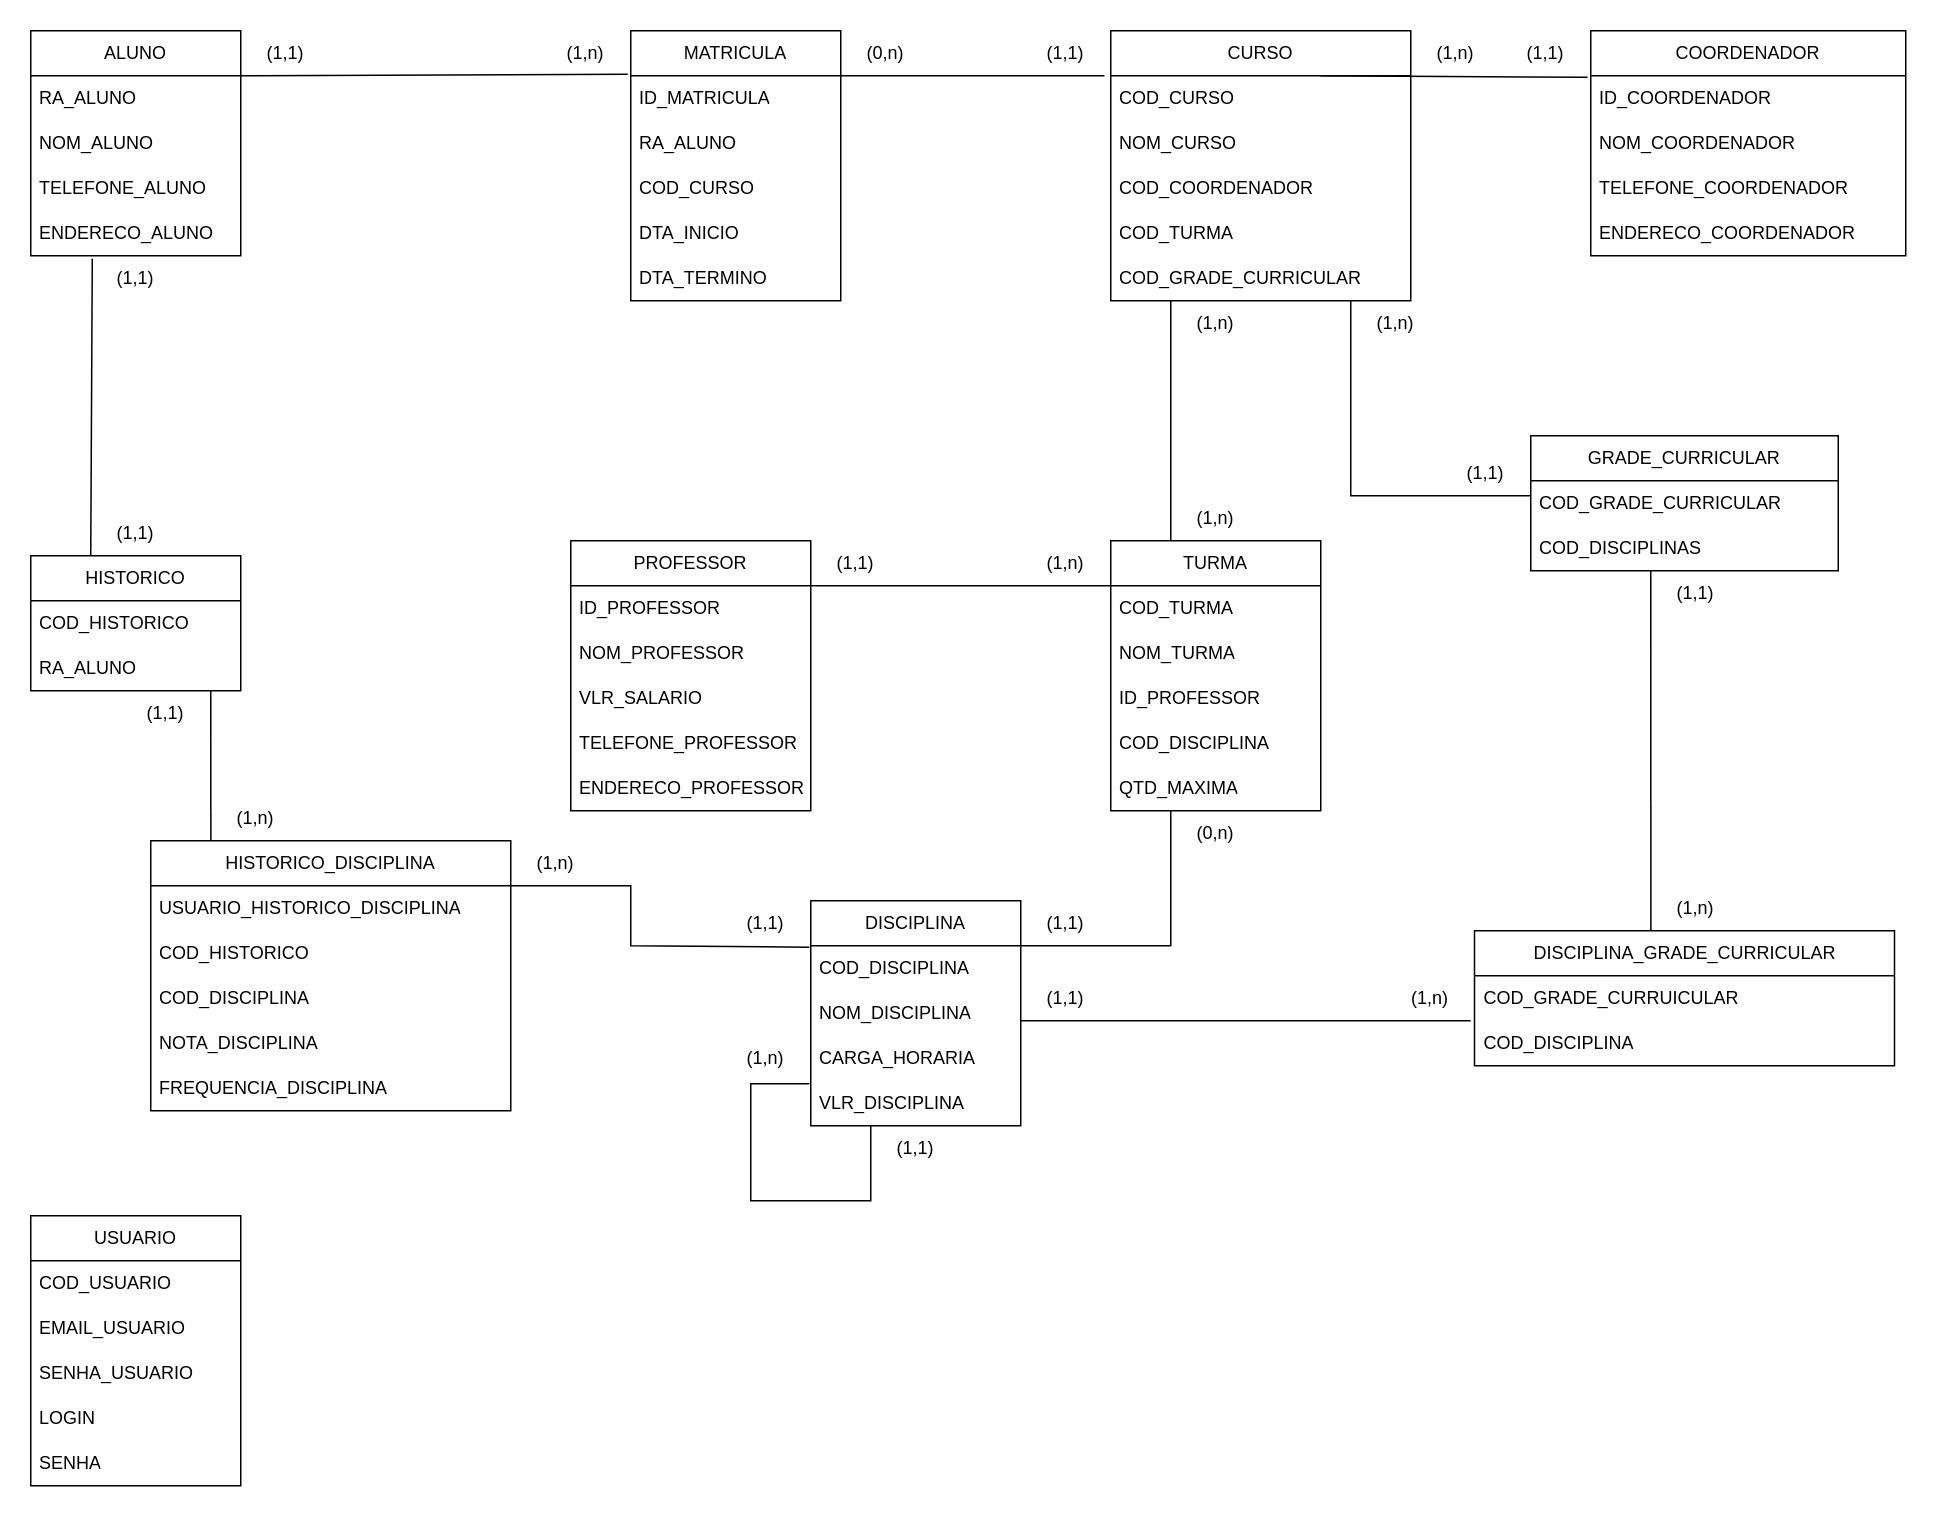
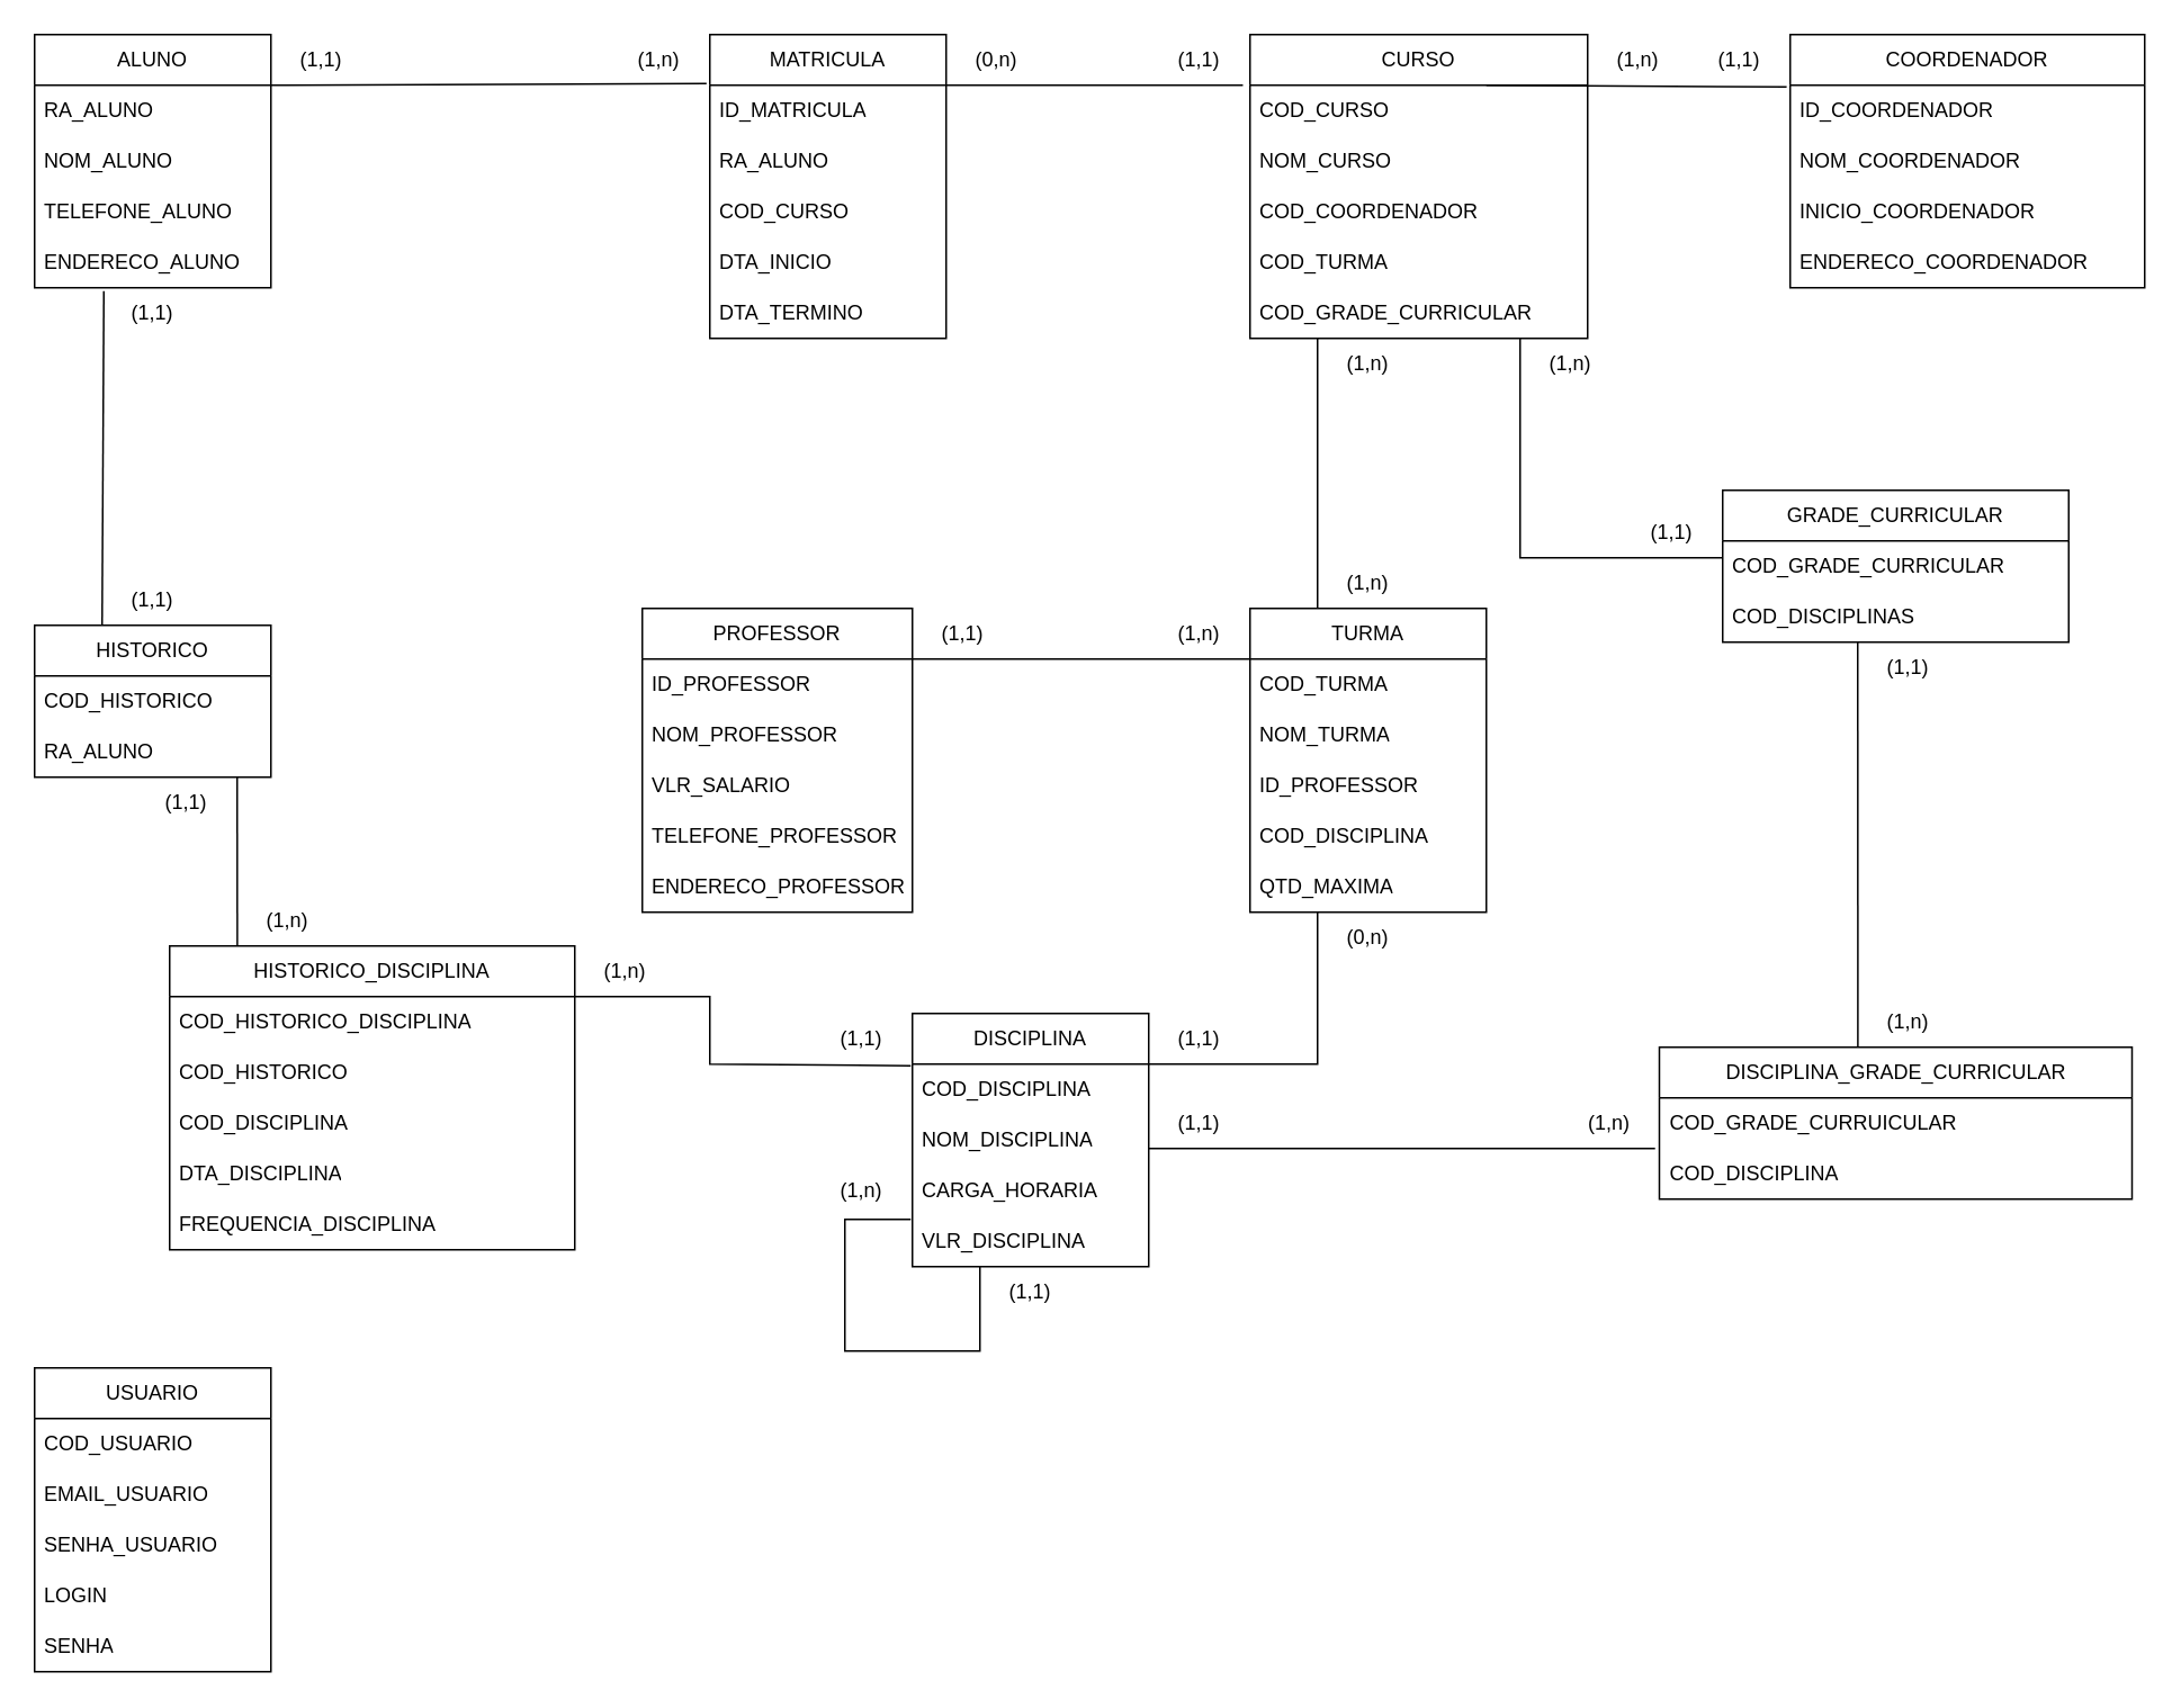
- <mxCell id="39" value="TELEFONE_COORDENADOR" style="text;strokeColor=none;fillColor=none;align=left;verticalAlign=middle;spacingLeft=4;spacingRight=4;overflow=hidden;points=[[0,0.5],[1,0.5]];portConstraint=eastwest;rotatable=0;whiteSpace=wrap;html=1;" vertex="1" parent="36"><mxGeometry y="90" width="210" height="30" as="geometry" /></mxCell>
+ <mxCell id="39" value="INICIO_COORDENADOR" style="text;strokeColor=none;fillColor=none;align=left;verticalAlign=middle;spacingLeft=4;spacingRight=4;overflow=hidden;points=[[0,0.5],[1,0.5]];portConstraint=eastwest;rotatable=0;whiteSpace=wrap;html=1;" vertex="1" parent="36"><mxGeometry y="90" width="210" height="30" as="geometry" /></mxCell>
- <mxCell id="66" value="USUARIO_HISTORICO_DISCIPLINA" style="text;strokeColor=none;fillColor=none;align=left;verticalAlign=middle;spacingLeft=4;spacingRight=4;overflow=hidden;points=[[0,0.5],[1,0.5]];portConstraint=eastwest;rotatable=0;whiteSpace=wrap;html=1;" vertex="1" parent="65"><mxGeometry y="30" width="240" height="30" as="geometry" /></mxCell>
+ <mxCell id="66" value="COD_HISTORICO_DISCIPLINA" style="text;strokeColor=none;fillColor=none;align=left;verticalAlign=middle;spacingLeft=4;spacingRight=4;overflow=hidden;points=[[0,0.5],[1,0.5]];portConstraint=eastwest;rotatable=0;whiteSpace=wrap;html=1;" vertex="1" parent="65"><mxGeometry y="30" width="240" height="30" as="geometry" /></mxCell>
- <mxCell id="69" value="NOTA_DISCIPLINA" style="text;strokeColor=none;fillColor=none;align=left;verticalAlign=middle;spacingLeft=4;spacingRight=4;overflow=hidden;points=[[0,0.5],[1,0.5]];portConstraint=eastwest;rotatable=0;whiteSpace=wrap;html=1;" vertex="1" parent="65"><mxGeometry y="120" width="240" height="30" as="geometry" /></mxCell>
+ <mxCell id="69" value="DTA_DISCIPLINA" style="text;strokeColor=none;fillColor=none;align=left;verticalAlign=middle;spacingLeft=4;spacingRight=4;overflow=hidden;points=[[0,0.5],[1,0.5]];portConstraint=eastwest;rotatable=0;whiteSpace=wrap;html=1;" vertex="1" parent="65"><mxGeometry y="120" width="240" height="30" as="geometry" /></mxCell>
